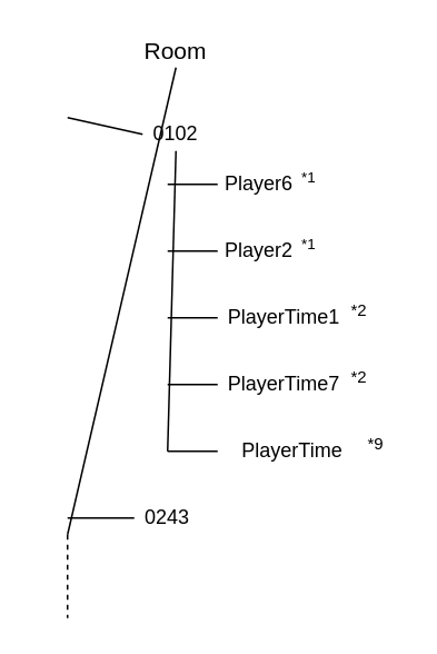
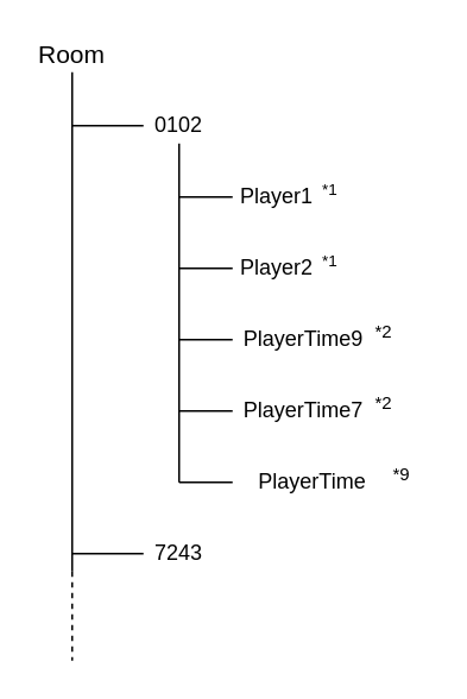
- <mxCell id="2" value="&lt;font style=&quot;font-size: 14px&quot;&gt;Room&lt;/font&gt;" style="text;html=1;strokeColor=none;fillColor=none;align=center;verticalAlign=middle;whiteSpace=wrap;rounded=0;" parent="1" vertex="1"><mxGeometry x="85" y="20" width="40" height="20" as="geometry" /></mxCell>
+ <mxCell id="2" value="&lt;font style=&quot;font-size: 14px&quot;&gt;Room&lt;/font&gt;" style="text;html=1;strokeColor=none;fillColor=none;align=center;verticalAlign=middle;whiteSpace=wrap;rounded=0;" parent="1" vertex="1"><mxGeometry x="20" y="20" width="40" height="20" as="geometry" /></mxCell>
- <mxCell id="5" value="0102" style="text;html=1;strokeColor=none;fillColor=none;align=center;verticalAlign=middle;whiteSpace=wrap;rounded=0;" parent="1" vertex="1"><mxGeometry x="85" y="70" width="40" height="20" as="geometry" /></mxCell>
+ <mxCell id="5" value="0102" style="text;html=1;strokeColor=none;fillColor=none;align=center;verticalAlign=middle;whiteSpace=wrap;rounded=0;" parent="1" vertex="1"><mxGeometry x="80" y="60" width="40" height="20" as="geometry" /></mxCell>
- <mxCell id="8" value="Player6" style="text;html=1;strokeColor=none;fillColor=none;align=center;verticalAlign=middle;whiteSpace=wrap;rounded=0;" parent="1" vertex="1"><mxGeometry x="130" y="100" width="50" height="20" as="geometry" /></mxCell>
+ <mxCell id="8" value="Player1" style="text;html=1;strokeColor=none;fillColor=none;align=center;verticalAlign=middle;whiteSpace=wrap;rounded=0;" parent="1" vertex="1"><mxGeometry x="130" y="100" width="50" height="20" as="geometry" /></mxCell>
- <mxCell id="12" value="PlayerTime1" style="text;html=1;strokeColor=none;fillColor=none;align=center;verticalAlign=middle;whiteSpace=wrap;rounded=0;" parent="1" vertex="1"><mxGeometry x="130" y="180" width="80" height="20" as="geometry" /></mxCell>
+ <mxCell id="12" value="PlayerTime9" style="text;html=1;strokeColor=none;fillColor=none;align=center;verticalAlign=middle;whiteSpace=wrap;rounded=0;" parent="1" vertex="1"><mxGeometry x="130" y="180" width="80" height="20" as="geometry" /></mxCell>
- <mxCell id="19" value="0243" style="text;html=1;strokeColor=none;fillColor=none;align=center;verticalAlign=middle;whiteSpace=wrap;rounded=0;" parent="1" vertex="1"><mxGeometry x="80" y="300" width="40" height="20" as="geometry" /></mxCell>
+ <mxCell id="19" value="7243" style="text;html=1;strokeColor=none;fillColor=none;align=center;verticalAlign=middle;whiteSpace=wrap;rounded=0;" parent="1" vertex="1"><mxGeometry x="80" y="300" width="40" height="20" as="geometry" /></mxCell>
